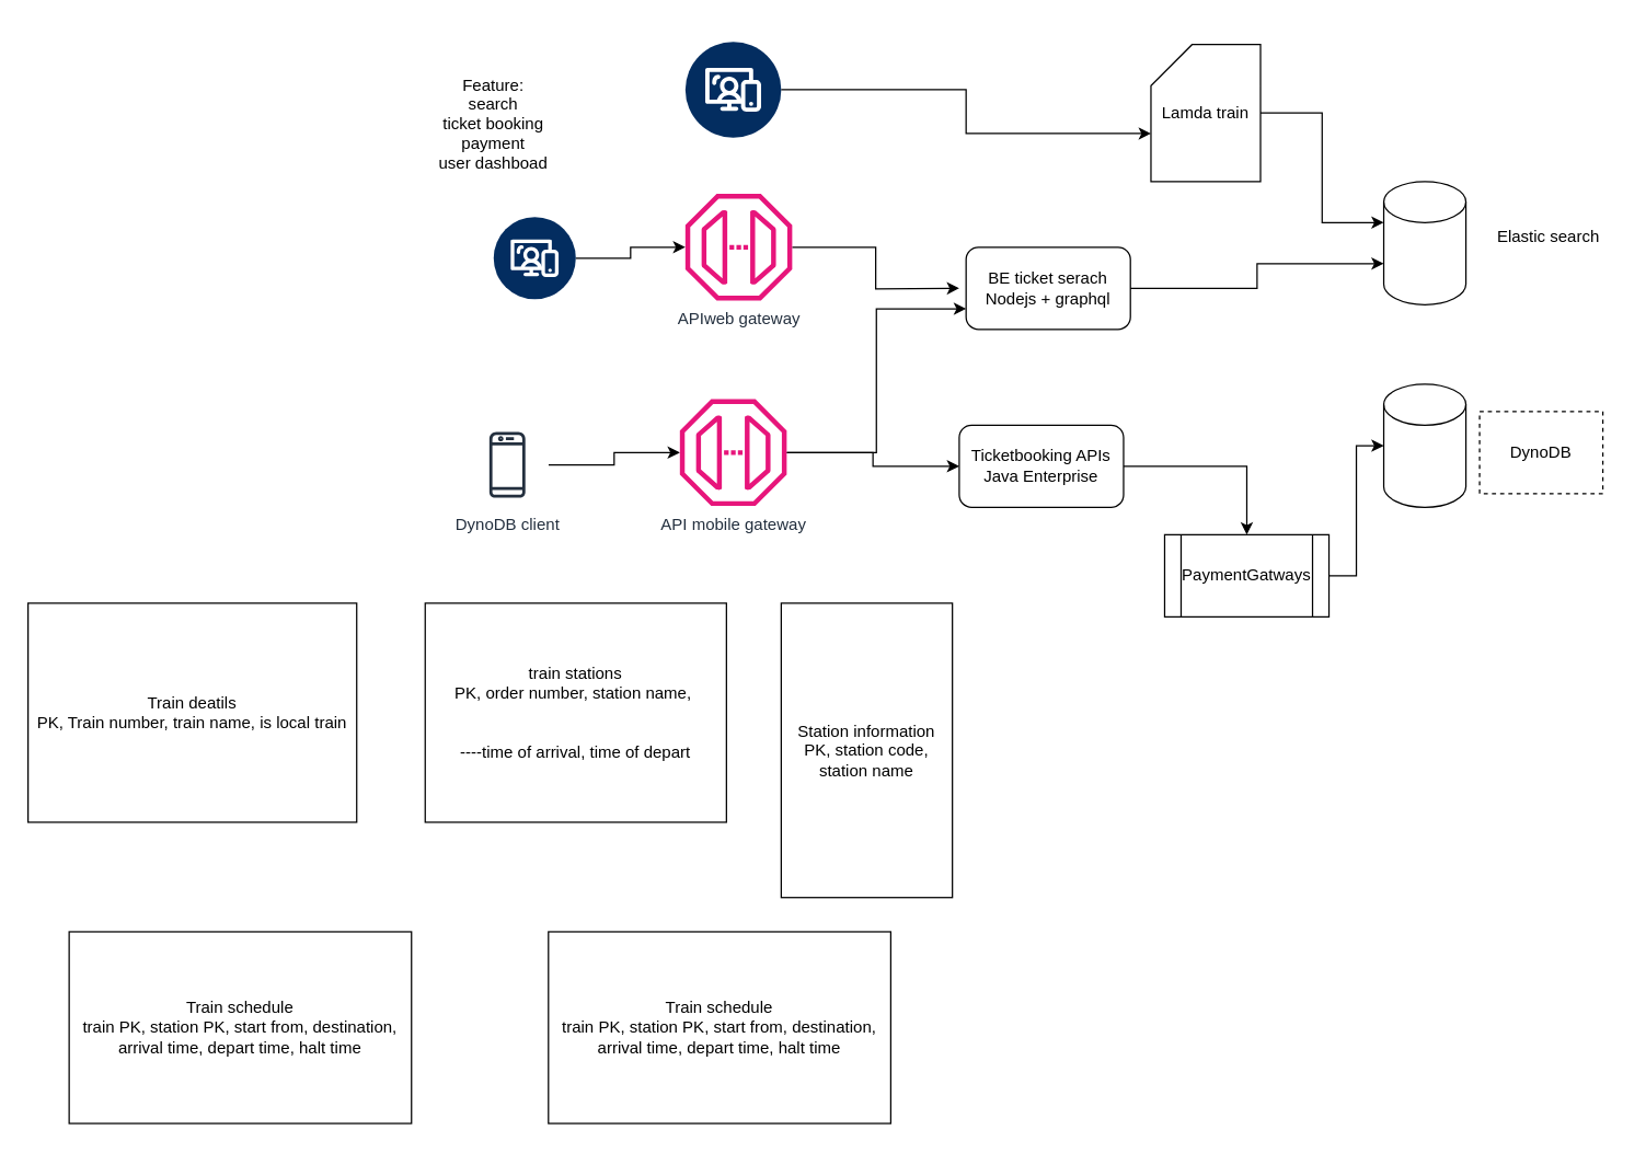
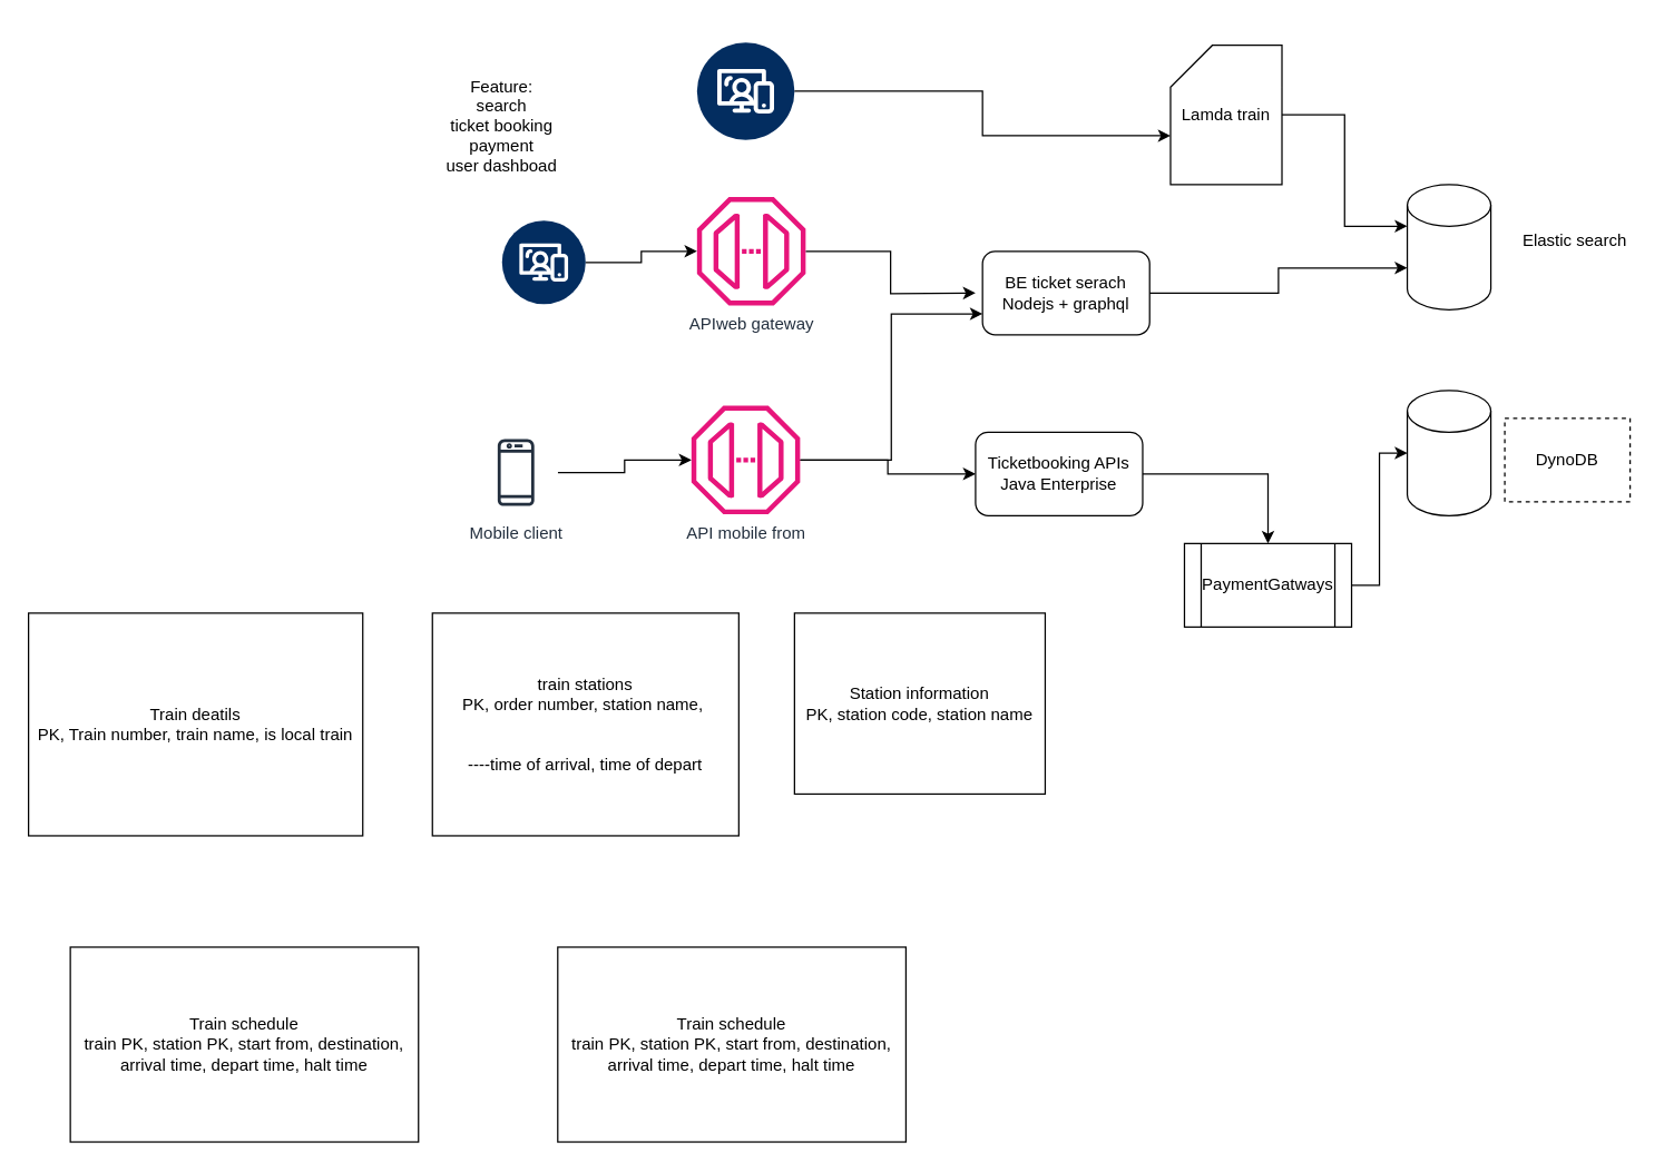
- <mxCell id="9" value="DynoDB client" style="sketch=0;outlineConnect=0;fontColor=#232F3E;gradientColor=none;strokeColor=#232F3E;fillColor=#ffffff;dashed=0;verticalLabelPosition=bottom;verticalAlign=top;align=center;html=1;fontSize=12;fontStyle=0;aspect=fixed;shape=mxgraph.aws4.resourceIcon;resIcon=mxgraph.aws4.mobile_client;" vertex="1" parent="1"><mxGeometry y="309" width="60" height="60" as="geometry" x="340" /></mxCell>
+ <mxCell id="9" value="Mobile client" style="sketch=0;outlineConnect=0;fontColor=#232F3E;gradientColor=none;strokeColor=#232F3E;fillColor=#ffffff;dashed=0;verticalLabelPosition=bottom;verticalAlign=top;align=center;html=1;fontSize=12;fontStyle=0;aspect=fixed;shape=mxgraph.aws4.resourceIcon;resIcon=mxgraph.aws4.mobile_client;" vertex="1" parent="1"><mxGeometry y="309" width="60" height="60" as="geometry" x="340" /></mxCell>
- <mxCell id="14" value="API mobile gateway" style="sketch=0;outlineConnect=0;fontColor=#232F3E;gradientColor=none;fillColor=#E7157B;strokeColor=none;dashed=0;verticalLabelPosition=bottom;verticalAlign=top;align=center;html=1;fontSize=12;fontStyle=0;aspect=fixed;pointerEvents=1;shape=mxgraph.aws4.endpoint;" vertex="1" parent="1"><mxGeometry x="496" y="291" width="78" height="78" as="geometry" /></mxCell>
+ <mxCell id="14" value="API mobile from" style="sketch=0;outlineConnect=0;fontColor=#232F3E;gradientColor=none;fillColor=#E7157B;strokeColor=none;dashed=0;verticalLabelPosition=bottom;verticalAlign=top;align=center;html=1;fontSize=12;fontStyle=0;aspect=fixed;pointerEvents=1;shape=mxgraph.aws4.endpoint;" vertex="1" parent="1"><mxGeometry x="496" y="291" width="78" height="78" as="geometry" /></mxCell>
- <mxCell id="28" value="Station information&lt;div&gt;PK, station code, station name&lt;/div&gt;" style="rounded=0;whiteSpace=wrap;html=1;" vertex="1" parent="1"><mxGeometry x="570" y="440" width="125" height="215" as="geometry" /></mxCell>
+ <mxCell id="28" value="Station information&lt;div&gt;PK, station code, station name&lt;/div&gt;" style="rounded=0;whiteSpace=wrap;html=1;" vertex="1" parent="1"><mxGeometry x="570" y="440" width="180" height="130" as="geometry" /></mxCell>
